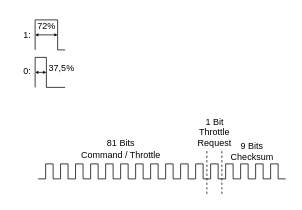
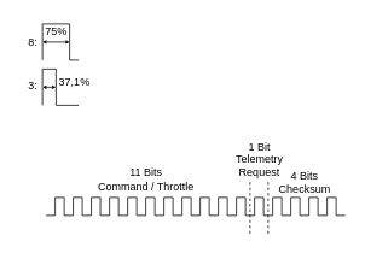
- <mxCell id="10" value="72%" style="text;html=1;align=center;verticalAlign=middle;resizable=0;points=[];autosize=1;strokeColor=none;fillColor=none;" vertex="1" parent="1"><mxGeometry x="36" y="20" width="50" height="30" as="geometry" /></mxCell>
+ <mxCell id="10" value="75%" style="text;html=1;align=center;verticalAlign=middle;resizable=0;points=[];autosize=1;strokeColor=none;fillColor=none;" vertex="1" parent="1"><mxGeometry x="36" y="20" width="50" height="30" as="geometry" /></mxCell>
- <mxCell id="84" value="1:" style="text;html=1;align=center;verticalAlign=middle;resizable=0;points=[];autosize=1;strokeColor=none;fillColor=none;" vertex="1" parent="1"><mxGeometry x="20" y="31" width="30" height="30" as="geometry" /></mxCell>
+ <mxCell id="84" value="8:" style="text;html=1;align=center;verticalAlign=middle;resizable=0;points=[];autosize=1;strokeColor=none;fillColor=none;" vertex="1" parent="1"><mxGeometry x="20" y="31" width="30" height="30" as="geometry" /></mxCell>
- <mxCell id="12" value="37,5%" style="text;html=1;align=center;verticalAlign=middle;resizable=0;points=[];autosize=1;strokeColor=none;fillColor=none;" vertex="1" parent="1"><mxGeometry x="56" y="76" width="50" height="30" as="geometry" /></mxCell>
+ <mxCell id="12" value="37,1%" style="text;html=1;align=center;verticalAlign=middle;resizable=0;points=[];autosize=1;strokeColor=none;fillColor=none;" vertex="1" parent="1"><mxGeometry x="56" y="76" width="50" height="30" as="geometry" /></mxCell>
- <mxCell id="85" value="0:" style="text;html=1;align=center;verticalAlign=middle;resizable=0;points=[];autosize=1;strokeColor=none;fillColor=none;" vertex="1" parent="1"><mxGeometry x="20" y="80" width="30" height="30" as="geometry" /></mxCell>
+ <mxCell id="85" value="3:" style="text;html=1;align=center;verticalAlign=middle;resizable=0;points=[];autosize=1;strokeColor=none;fillColor=none;" vertex="1" parent="1"><mxGeometry x="20" y="80" width="30" height="30" as="geometry" /></mxCell>
- <mxCell id="83" value="&lt;div&gt;1 Bit&lt;br&gt;&lt;/div&gt;&lt;div&gt;Throttle&lt;/div&gt;&lt;div&gt;Request&lt;br&gt;&lt;/div&gt;" style="text;html=1;align=center;verticalAlign=middle;resizable=0;points=[];autosize=1;strokeColor=none;fillColor=none;" vertex="1" parent="1"><mxGeometry x="250" y="146" width="70" height="60" as="geometry" /></mxCell>
+ <mxCell id="83" value="&lt;div&gt;1 Bit&lt;br&gt;&lt;/div&gt;&lt;div&gt;Telemetry&lt;/div&gt;&lt;div&gt;Request&lt;br&gt;&lt;/div&gt;" style="text;html=1;align=center;verticalAlign=middle;resizable=0;points=[];autosize=1;strokeColor=none;fillColor=none;" vertex="1" parent="1"><mxGeometry x="250" y="146" width="70" height="60" as="geometry" /></mxCell>
- <mxCell id="82" value="81 Bits&lt;br&gt;&lt;div&gt;Command / Throttle&lt;/div&gt;" style="text;html=1;align=center;verticalAlign=middle;resizable=0;points=[];autosize=1;strokeColor=none;fillColor=none;" vertex="1" parent="1"><mxGeometry x="100" y="178" width="120" height="40" as="geometry" /></mxCell>
+ <mxCell id="82" value="11 Bits&lt;br&gt;&lt;div&gt;Command / Throttle&lt;/div&gt;" style="text;html=1;align=center;verticalAlign=middle;resizable=0;points=[];autosize=1;strokeColor=none;fillColor=none;" vertex="1" parent="1"><mxGeometry x="100" y="178" width="120" height="40" as="geometry" /></mxCell>
- <mxCell id="81" value="&lt;div&gt;9 Bits&lt;br&gt;&lt;/div&gt;&lt;div&gt;Checksum&lt;/div&gt;" style="text;html=1;align=center;verticalAlign=middle;resizable=0;points=[];autosize=1;strokeColor=none;fillColor=none;" vertex="1" parent="1"><mxGeometry x="300" y="181" width="70" height="40" as="geometry" /></mxCell>
+ <mxCell id="81" value="&lt;div&gt;4 Bits&lt;br&gt;&lt;/div&gt;&lt;div&gt;Checksum&lt;/div&gt;" style="text;html=1;align=center;verticalAlign=middle;resizable=0;points=[];autosize=1;strokeColor=none;fillColor=none;" vertex="1" parent="1"><mxGeometry x="300" y="181" width="70" height="40" as="geometry" /></mxCell>
